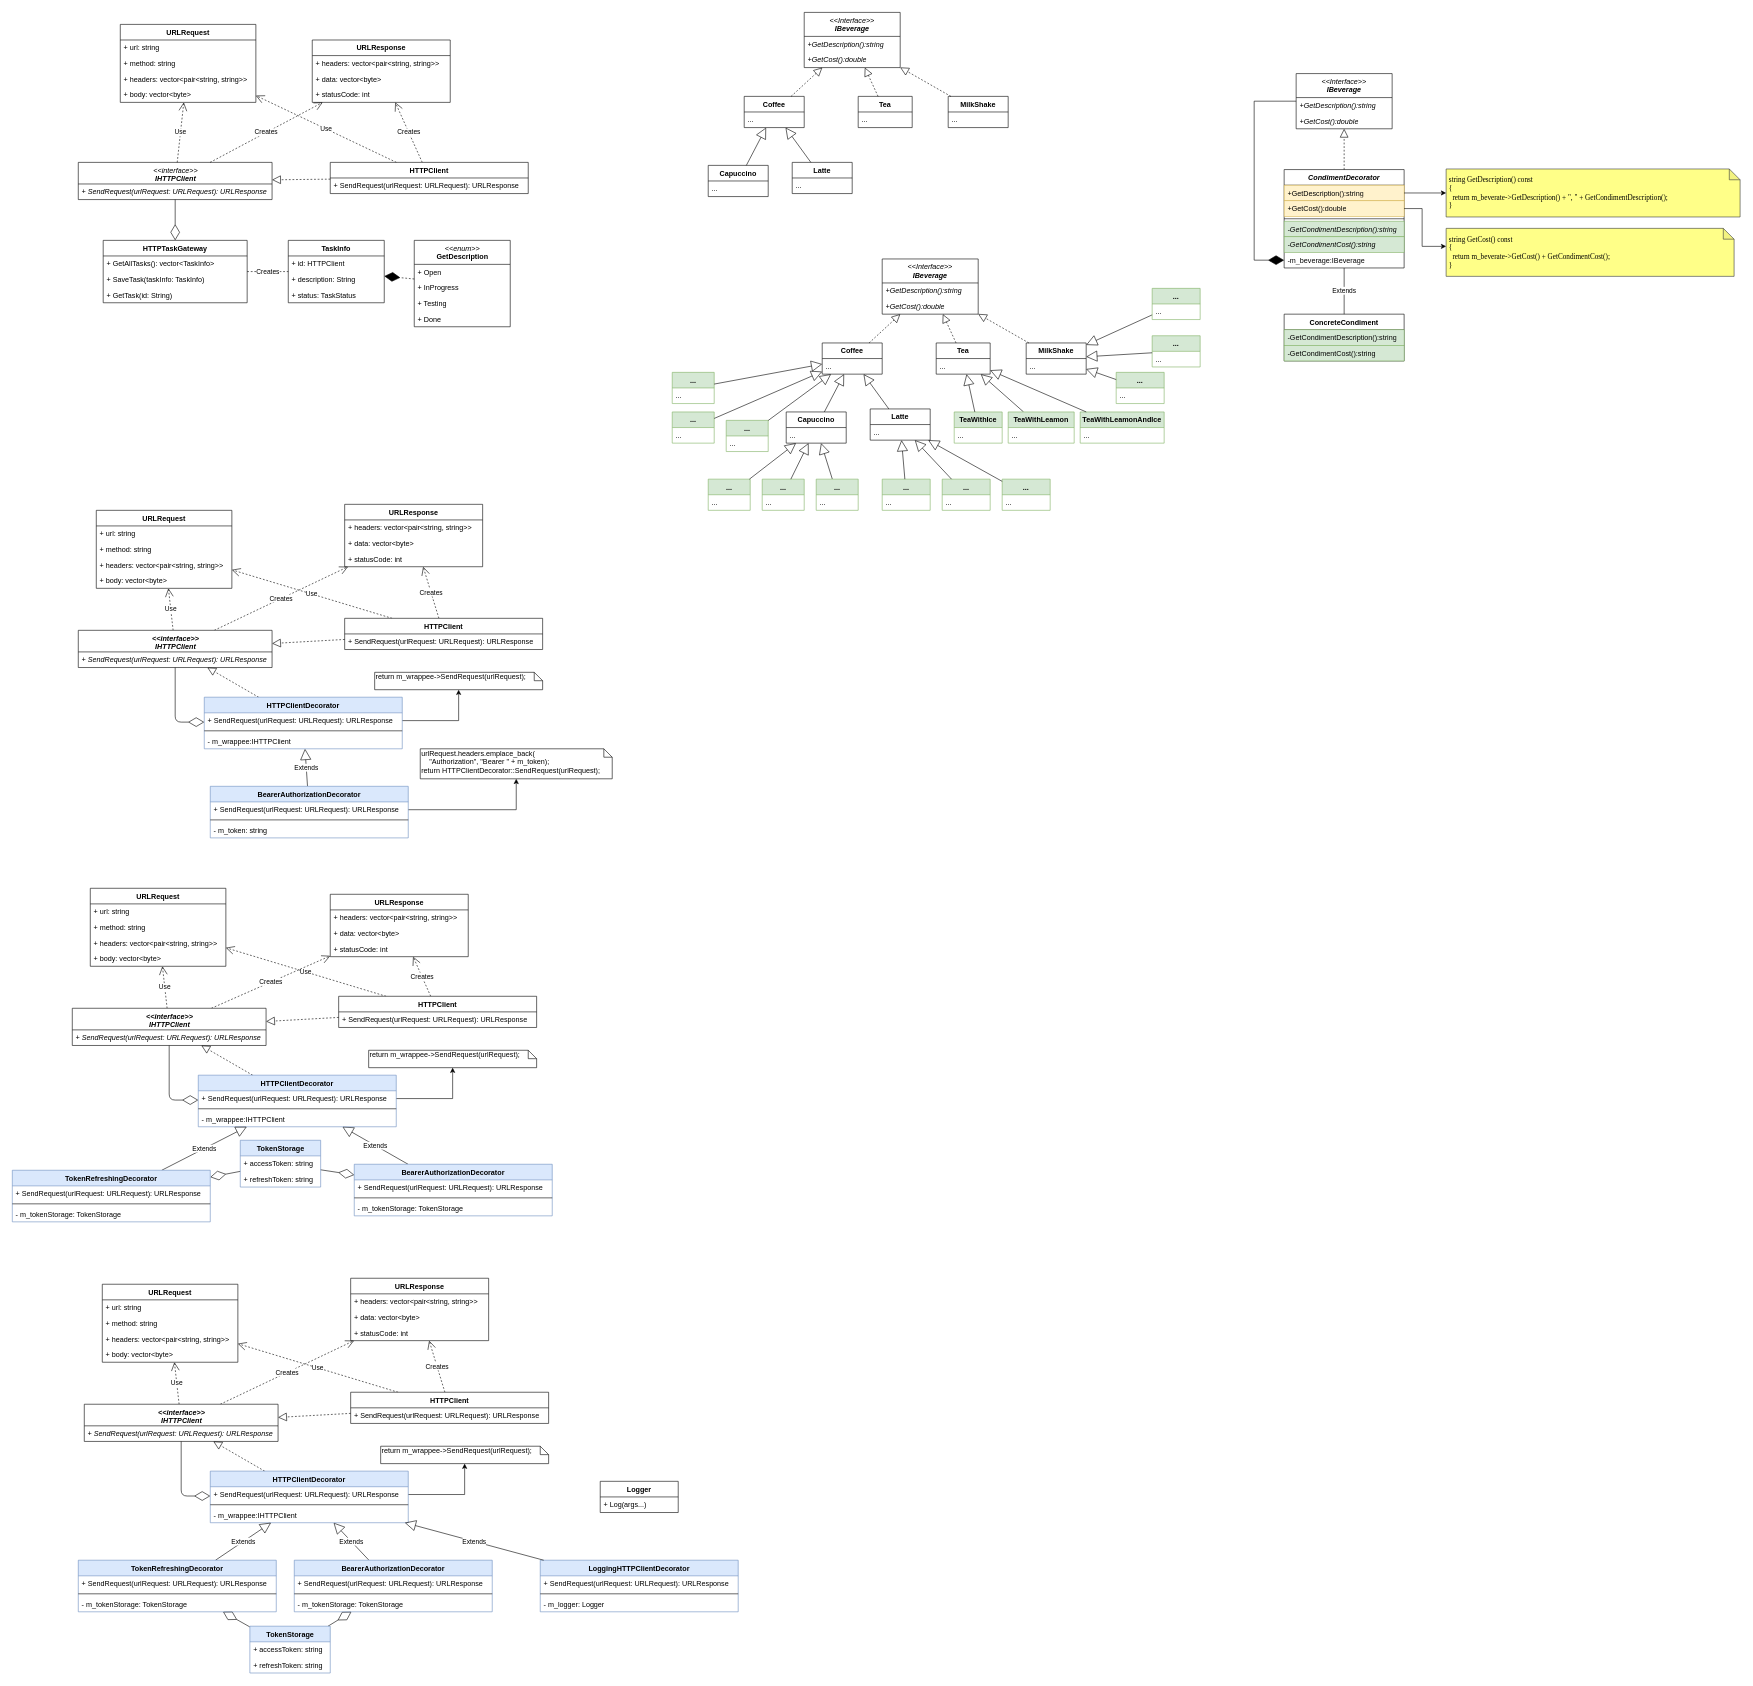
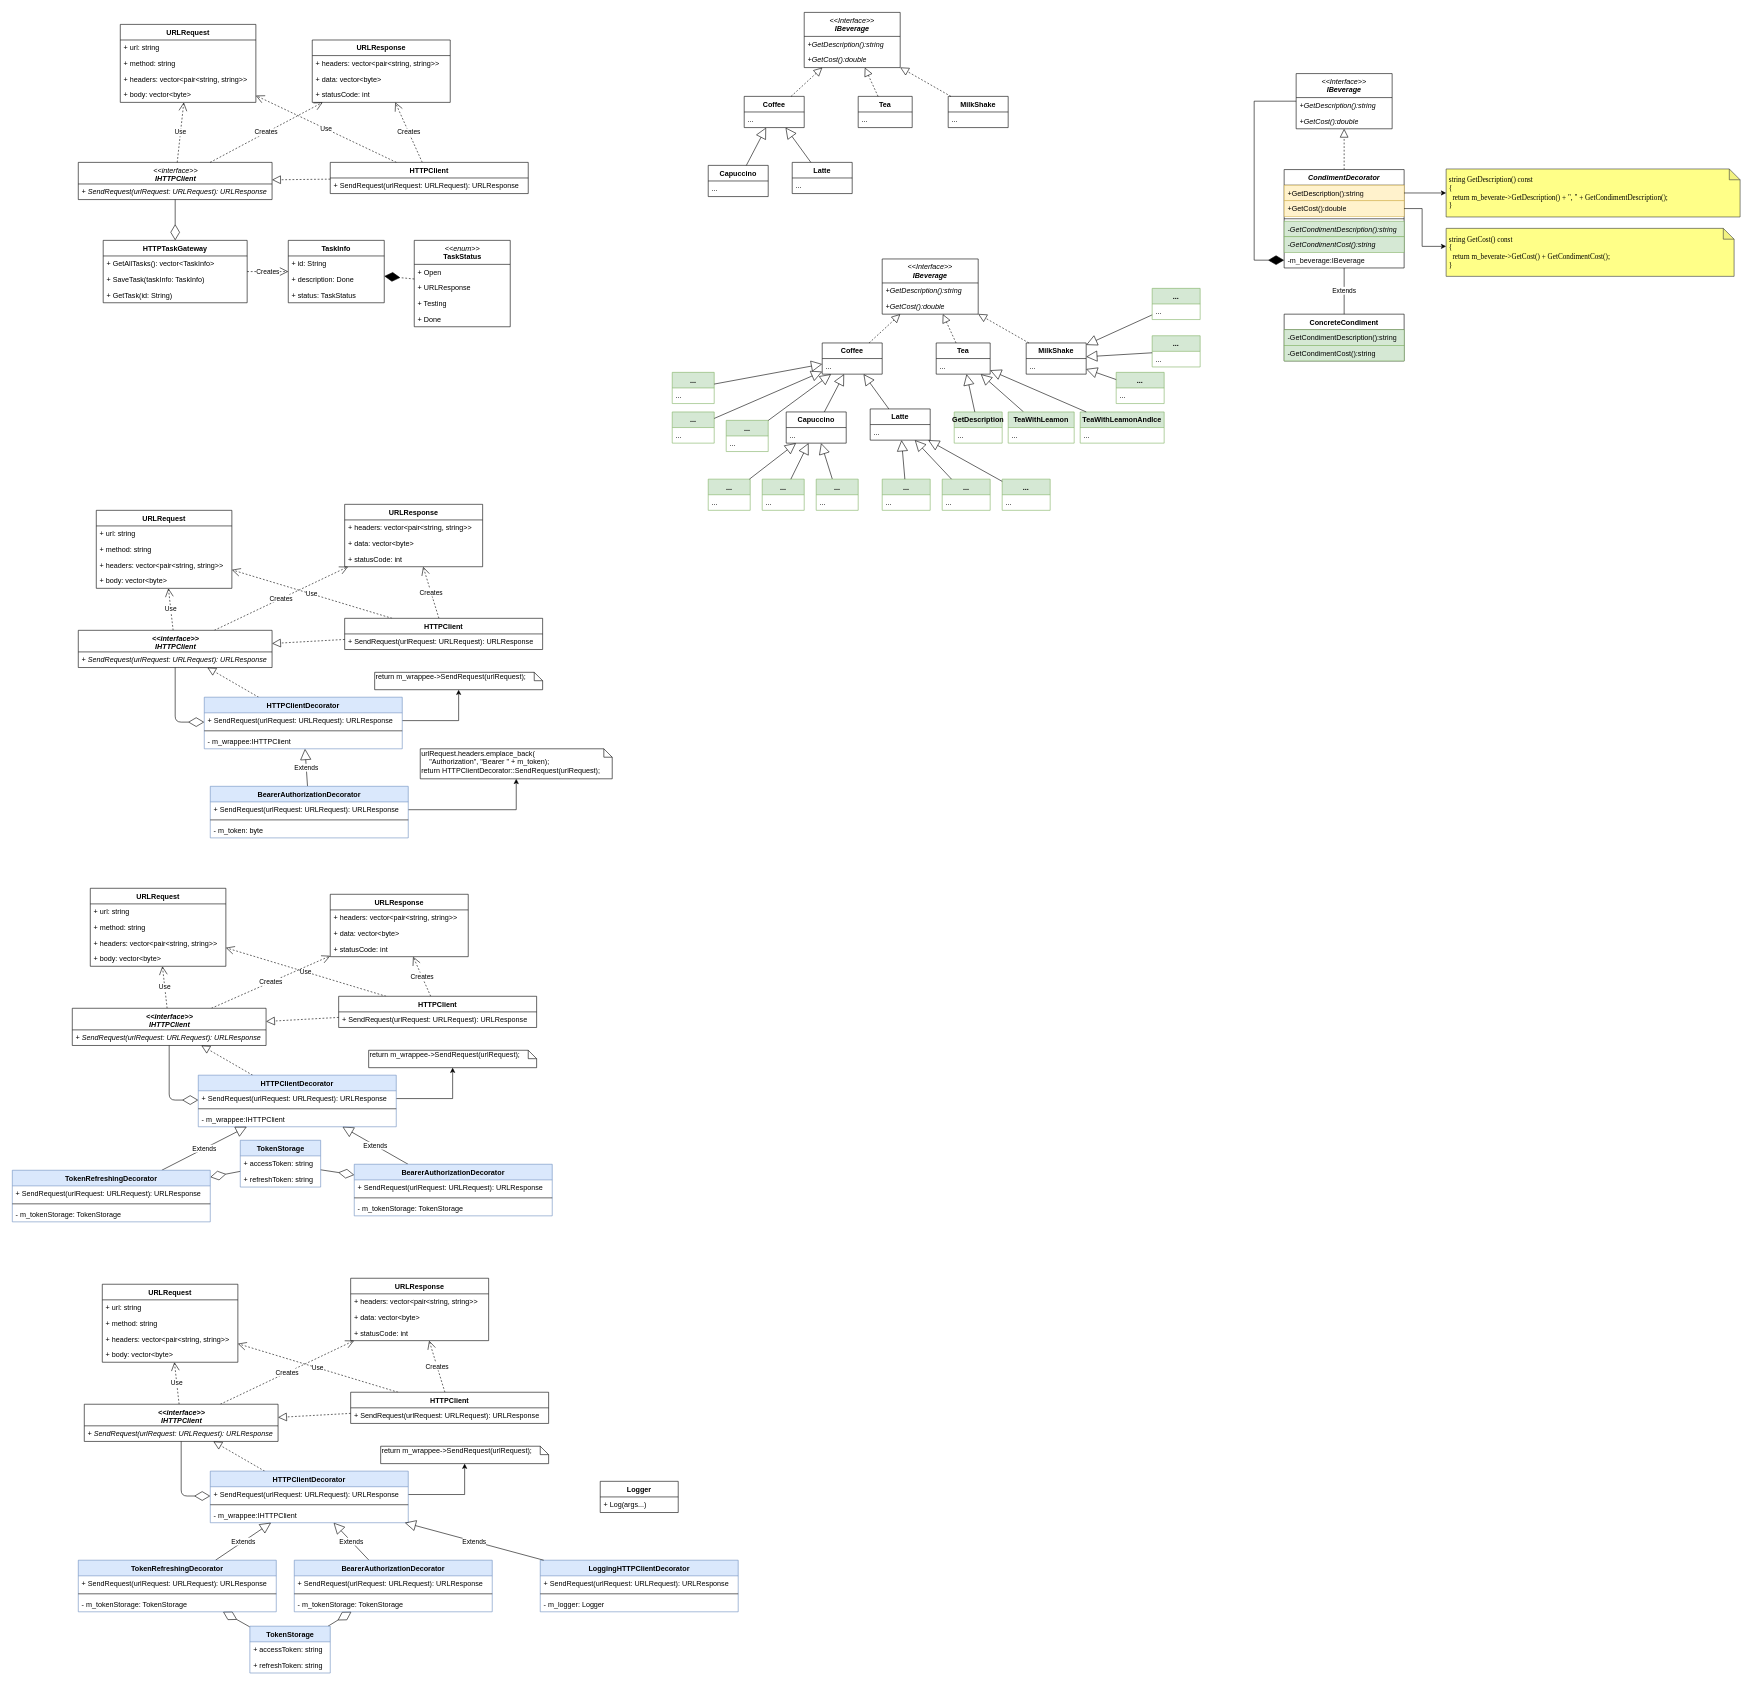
- <mxCell id="39" value="&lt;i style=&quot;font-weight: normal&quot;&gt;&amp;lt;&amp;lt;enum&amp;gt;&amp;gt;&lt;/i&gt;&lt;br&gt;GetDescription" style="swimlane;fontStyle=1;align=center;verticalAlign=top;childLayout=stackLayout;horizontal=1;startSize=40;horizontalStack=0;resizeParent=1;resizeParentMax=0;resizeLast=0;collapsible=1;marginBottom=0;html=1;" parent="1" vertex="1"><mxGeometry x="690" y="400" width="160" height="144" as="geometry" /></mxCell>
+ <mxCell id="39" value="&lt;i style=&quot;font-weight: normal&quot;&gt;&amp;lt;&amp;lt;enum&amp;gt;&amp;gt;&lt;/i&gt;&lt;br&gt;TaskStatus" style="swimlane;fontStyle=1;align=center;verticalAlign=top;childLayout=stackLayout;horizontal=1;startSize=40;horizontalStack=0;resizeParent=1;resizeParentMax=0;resizeLast=0;collapsible=1;marginBottom=0;html=1;" parent="1" vertex="1"><mxGeometry x="690" y="400" width="160" height="144" as="geometry" /></mxCell>
- <mxCell id="36" value="+ id: HTTPClient" style="text;strokeColor=none;fillColor=none;align=left;verticalAlign=top;spacingLeft=4;spacingRight=4;overflow=hidden;rotatable=0;points=[[0,0.5],[1,0.5]];portConstraint=eastwest;" parent="35" vertex="1"><mxGeometry y="26" width="160" height="26" as="geometry" /></mxCell>
+ <mxCell id="36" value="+ id: String" style="text;strokeColor=none;fillColor=none;align=left;verticalAlign=top;spacingLeft=4;spacingRight=4;overflow=hidden;rotatable=0;points=[[0,0.5],[1,0.5]];portConstraint=eastwest;" parent="35" vertex="1"><mxGeometry y="26" width="160" height="26" as="geometry" /></mxCell>
- <mxCell id="5" value="Creates" style="endArrow=none;endSize=12;dashed=1;html=1;" parent="1" source="31" target="35" edge="1"><mxGeometry width="160" relative="1" as="geometry"><mxPoint x="760" y="540" as="sourcePoint" /><mxPoint x="920" y="540" as="targetPoint" /></mxGeometry></mxCell>
+ <mxCell id="5" value="Creates" style="endArrow=open;endSize=12;dashed=1;html=1;" parent="1" source="31" target="35" edge="1"><mxGeometry width="160" relative="1" as="geometry"><mxPoint x="760" y="540" as="sourcePoint" /><mxPoint x="920" y="540" as="targetPoint" /></mxGeometry></mxCell>
- <mxCell id="37" value="+ description: String" style="text;strokeColor=none;fillColor=none;align=left;verticalAlign=top;spacingLeft=4;spacingRight=4;overflow=hidden;rotatable=0;points=[[0,0.5],[1,0.5]];portConstraint=eastwest;" parent="35" vertex="1"><mxGeometry y="52" width="160" height="26" as="geometry" /></mxCell>
+ <mxCell id="37" value="+ description: Done" style="text;strokeColor=none;fillColor=none;align=left;verticalAlign=top;spacingLeft=4;spacingRight=4;overflow=hidden;rotatable=0;points=[[0,0.5],[1,0.5]];portConstraint=eastwest;" parent="35" vertex="1"><mxGeometry y="52" width="160" height="26" as="geometry" /></mxCell>
- <mxCell id="41" value="+ InProgress" style="text;strokeColor=none;fillColor=none;align=left;verticalAlign=top;spacingLeft=4;spacingRight=4;overflow=hidden;rotatable=0;points=[[0,0.5],[1,0.5]];portConstraint=eastwest;" parent="39" vertex="1"><mxGeometry y="66" width="160" height="26" as="geometry" /></mxCell>
+ <mxCell id="41" value="+ URLResponse" style="text;strokeColor=none;fillColor=none;align=left;verticalAlign=top;spacingLeft=4;spacingRight=4;overflow=hidden;rotatable=0;points=[[0,0.5],[1,0.5]];portConstraint=eastwest;" parent="39" vertex="1"><mxGeometry y="66" width="160" height="26" as="geometry" /></mxCell>
- <mxCell id="128" value="TeaWithIce" style="swimlane;fontStyle=1;align=center;verticalAlign=top;childLayout=stackLayout;horizontal=1;startSize=26;horizontalStack=0;resizeParent=1;resizeParentMax=0;resizeLast=0;collapsible=1;marginBottom=0;whiteSpace=wrap;html=1;fillColor=#d5e8d4;strokeColor=#82b366;" parent="1" vertex="1"><mxGeometry x="1590" y="686" width="80" height="52" as="geometry" /></mxCell>
+ <mxCell id="128" value="GetDescription" style="swimlane;fontStyle=1;align=center;verticalAlign=top;childLayout=stackLayout;horizontal=1;startSize=26;horizontalStack=0;resizeParent=1;resizeParentMax=0;resizeLast=0;collapsible=1;marginBottom=0;whiteSpace=wrap;html=1;fillColor=#d5e8d4;strokeColor=#82b366;" parent="1" vertex="1"><mxGeometry x="1590" y="686" width="80" height="52" as="geometry" /></mxCell>
- <mxCell id="68" value="- m_token: string" style="text;strokeColor=none;fillColor=none;align=left;verticalAlign=top;spacingLeft=4;spacingRight=4;overflow=hidden;rotatable=0;points=[[0,0.5],[1,0.5]];portConstraint=eastwest;" parent="65" vertex="1"><mxGeometry y="60" width="330" height="26" as="geometry" /></mxCell>
+ <mxCell id="68" value="- m_token: byte" style="text;strokeColor=none;fillColor=none;align=left;verticalAlign=top;spacingLeft=4;spacingRight=4;overflow=hidden;rotatable=0;points=[[0,0.5],[1,0.5]];portConstraint=eastwest;" parent="65" vertex="1"><mxGeometry y="60" width="330" height="26" as="geometry" /></mxCell>
